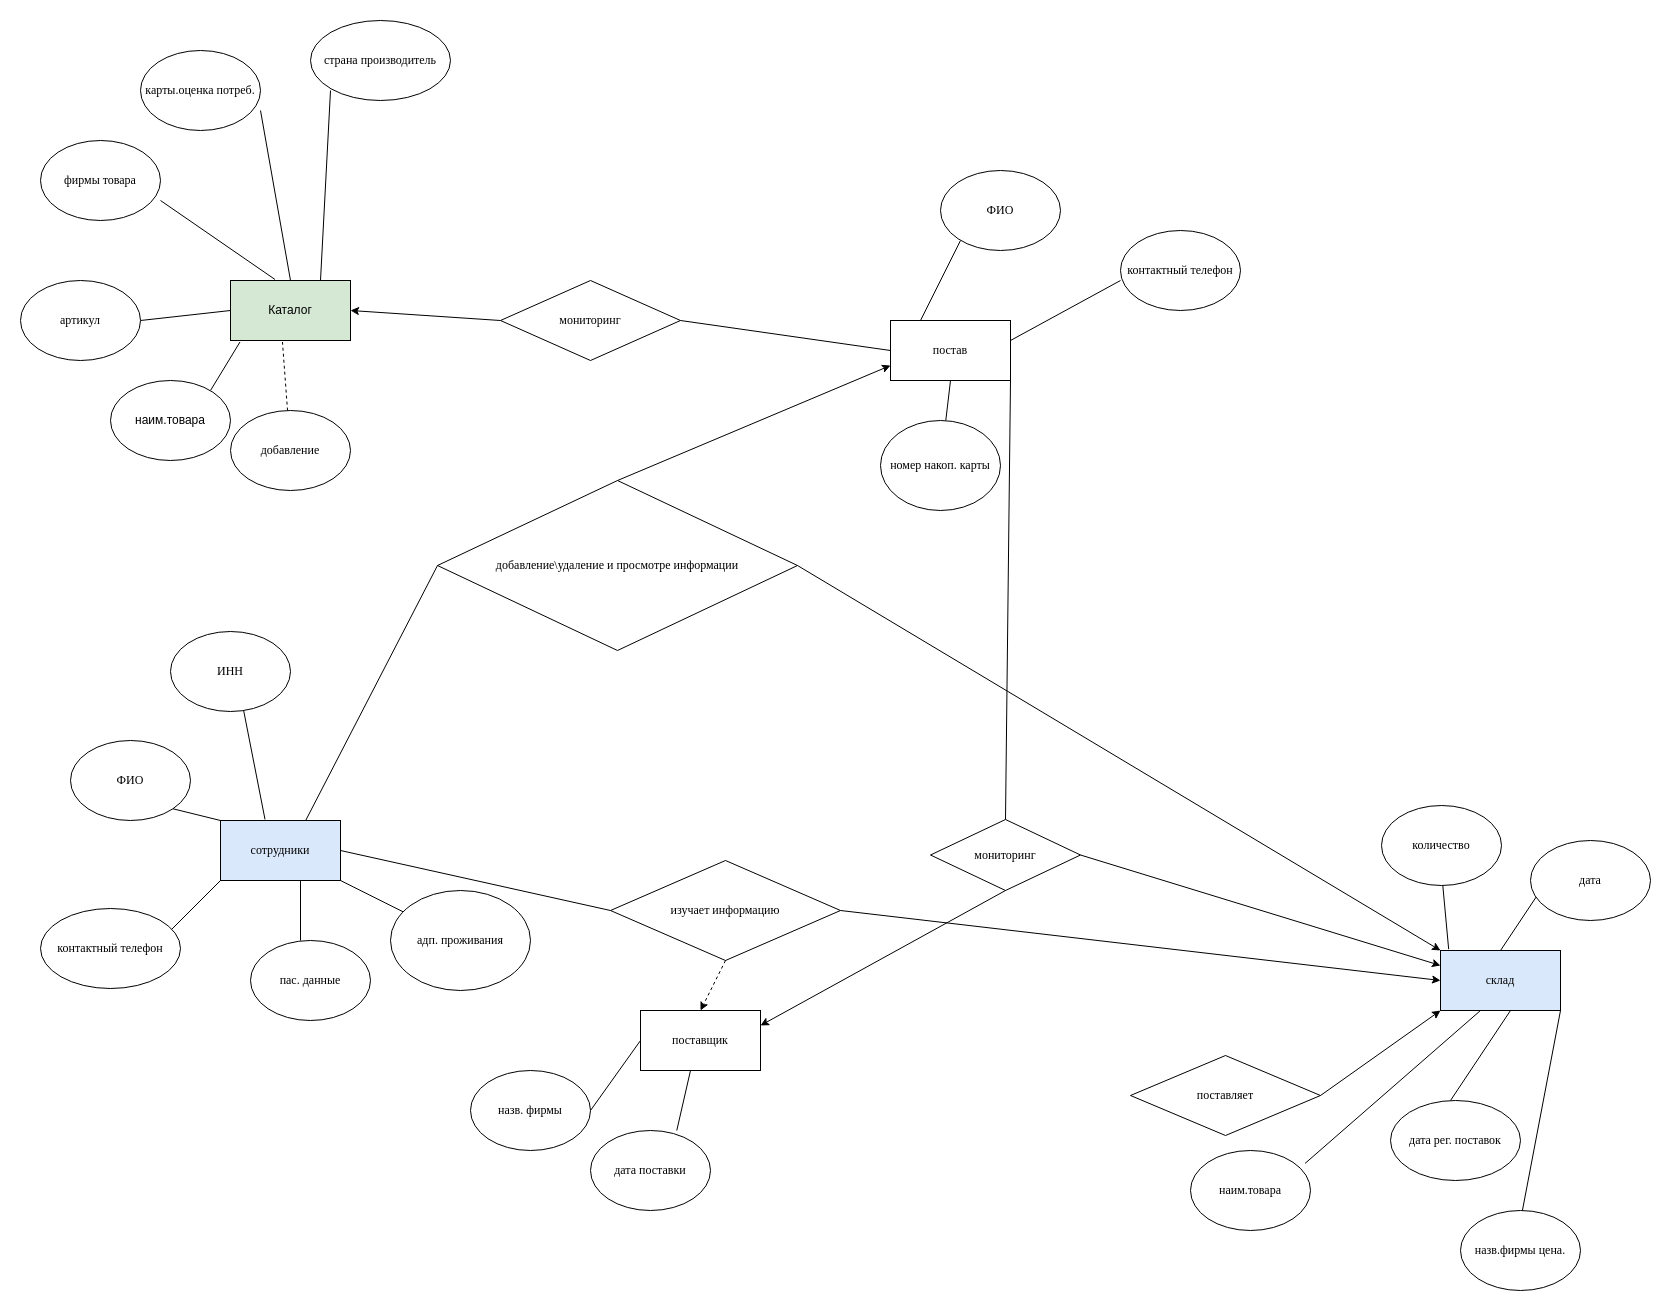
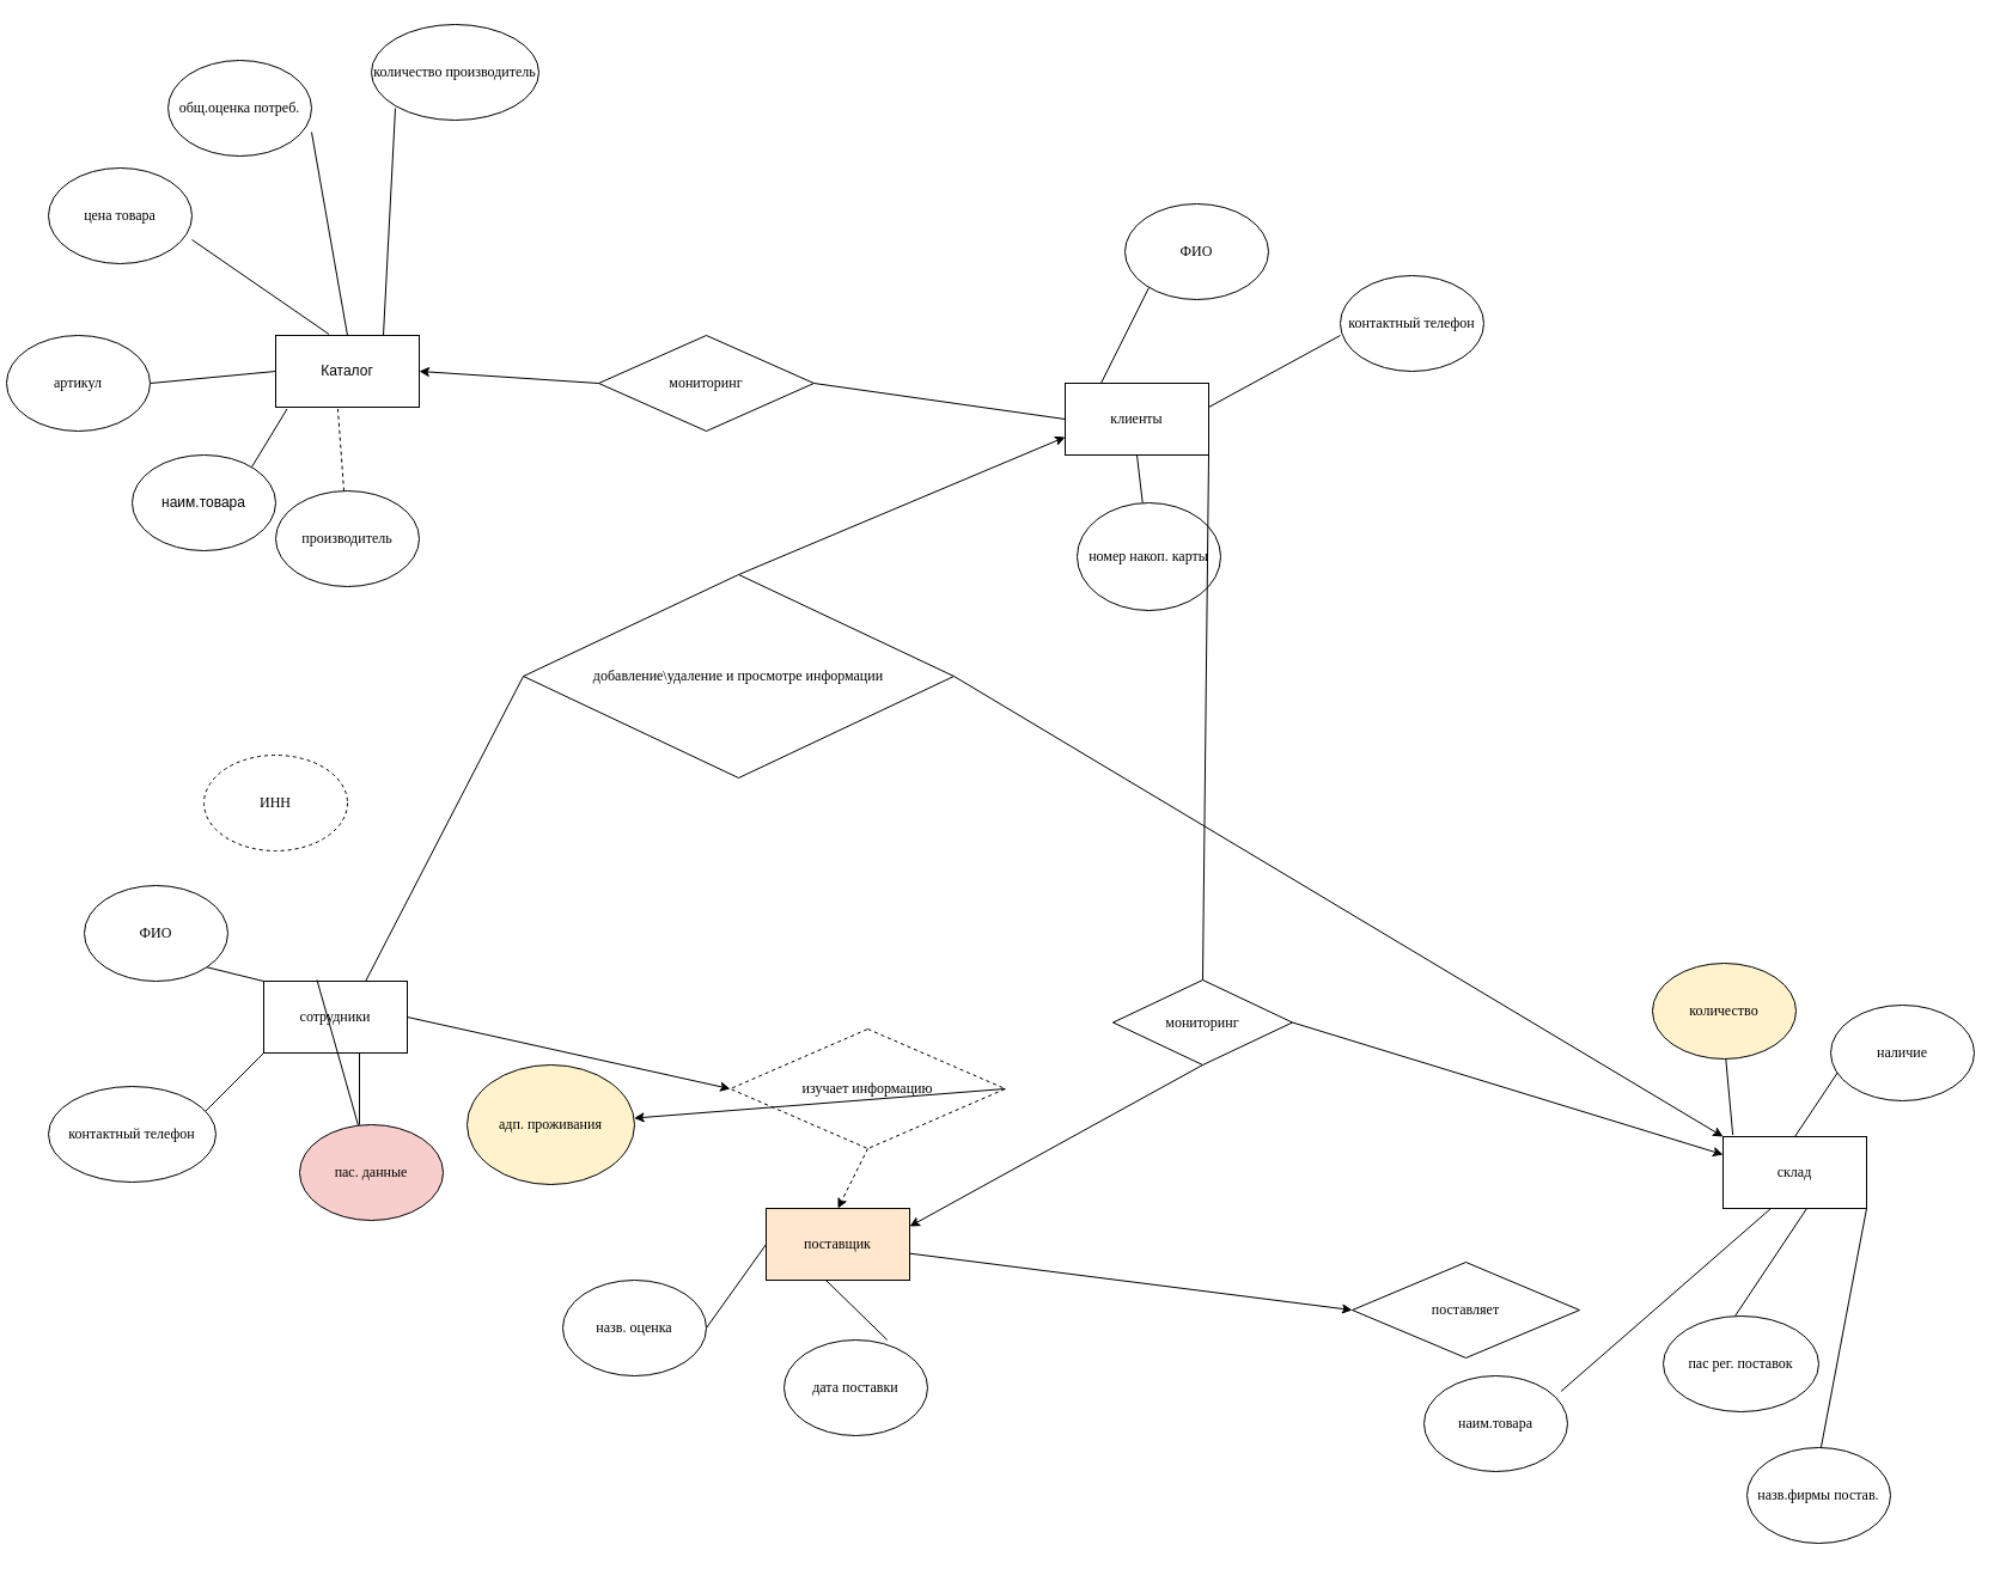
- <mxCell id="12" value="страна производитель" style="ellipse;whiteSpace=wrap;html=1;fontFamily=Times New Roman;" vertex="1" parent="1"><mxGeometry x="310" y="20" width="140" height="80" as="geometry" /></mxCell>
+ <mxCell id="12" value="количество производитель" style="ellipse;whiteSpace=wrap;html=1;fontFamily=Times New Roman;" vertex="1" parent="1"><mxGeometry x="310" y="20" width="140" height="80" as="geometry" /></mxCell>
- <mxCell id="10" value="карты.оценка потреб." style="ellipse;whiteSpace=wrap;html=1;fontFamily=Times New Roman;" vertex="1" parent="1"><mxGeometry x="140" y="50" width="120" height="80" as="geometry" /></mxCell>
+ <mxCell id="10" value="общ.оценка потреб." style="ellipse;whiteSpace=wrap;html=1;fontFamily=Times New Roman;" vertex="1" parent="1"><mxGeometry x="140" y="50" width="120" height="80" as="geometry" /></mxCell>
- <mxCell id="8" value="фирмы товара" style="ellipse;whiteSpace=wrap;html=1;fontFamily=Times New Roman;" vertex="1" parent="1"><mxGeometry x="40" y="140" width="120" height="80" as="geometry" /></mxCell>
+ <mxCell id="8" value="цена товара" style="ellipse;whiteSpace=wrap;html=1;fontFamily=Times New Roman;" vertex="1" parent="1"><mxGeometry x="40" y="140" width="120" height="80" as="geometry" /></mxCell>
- <mxCell id="2" value="Каталог" style="rounded=0;whiteSpace=wrap;html=1;fillColor=#d5e8d4;" vertex="1" parent="1"><mxGeometry x="230" y="280" width="120" height="60" as="geometry" /></mxCell>
+ <mxCell id="2" value="Каталог" style="rounded=0;whiteSpace=wrap;html=1;" vertex="1" parent="1"><mxGeometry x="230" y="280" width="120" height="60" as="geometry" /></mxCell>
- <mxCell id="6" value="артикул" style="ellipse;whiteSpace=wrap;html=1;fontFamily=Times New Roman;" vertex="1" parent="1"><mxGeometry x="20" y="280" width="120" height="80" as="geometry" /></mxCell>
+ <mxCell id="6" value="артикул" style="ellipse;whiteSpace=wrap;html=1;fontFamily=Times New Roman;" vertex="1" parent="1"><mxGeometry x="5" y="280" width="120" height="80" as="geometry" /></mxCell>
- <mxCell id="18" value="постав" style="rounded=0;whiteSpace=wrap;html=1;fontFamily=Times New Roman;" vertex="1" parent="1"><mxGeometry x="890" y="320" width="120" height="60" as="geometry" /></mxCell>
+ <mxCell id="18" value="клиенты" style="rounded=0;whiteSpace=wrap;html=1;fontFamily=Times New Roman;" vertex="1" parent="1"><mxGeometry x="890" y="320" width="120" height="60" as="geometry" /></mxCell>
- <mxCell id="14" value="добавление" style="ellipse;whiteSpace=wrap;html=1;fontFamily=Times New Roman;" vertex="1" parent="1"><mxGeometry x="230" y="410" width="120" height="80" as="geometry" /></mxCell>
+ <mxCell id="14" value="производитель" style="ellipse;whiteSpace=wrap;html=1;fontFamily=Times New Roman;" vertex="1" parent="1"><mxGeometry x="230" y="410" width="120" height="80" as="geometry" /></mxCell>
- <mxCell id="24" value="номер накоп. карты" style="ellipse;whiteSpace=wrap;html=1;fontFamily=Times New Roman;" vertex="1" parent="1"><mxGeometry x="880" y="420" width="120" height="90" as="geometry" /></mxCell>
+ <mxCell id="24" value="номер накоп. карты" style="ellipse;whiteSpace=wrap;html=1;fontFamily=Times New Roman;" vertex="1" parent="1"><mxGeometry x="900" y="420" width="120" height="90" as="geometry" /></mxCell>
- <mxCell id="36" value="ИНН" style="ellipse;whiteSpace=wrap;html=1;fontFamily=Times New Roman;" vertex="1" parent="1"><mxGeometry x="170" y="631" width="120" height="80" as="geometry" /></mxCell>
+ <mxCell id="36" value="ИНН" style="ellipse;whiteSpace=wrap;html=1;fontFamily=Times New Roman;dashed=1;" vertex="1" parent="1"><mxGeometry x="170" y="631" width="120" height="80" as="geometry" /></mxCell>
- <mxCell id="35" value="" style="endArrow=none;html=1;fontFamily=Times New Roman;exitX=0.371;exitY=-0.017;exitDx=0;exitDy=0;exitPerimeter=0;entryX=0.61;entryY=0.991;entryDx=0;entryDy=0;entryPerimeter=0;" edge="1" parent="1" source="28" target="36"><mxGeometry width="50" height="50" relative="1" as="geometry"><mxPoint x="260" y="810" as="sourcePoint" /><mxPoint x="250" y="720" as="targetPoint" /></mxGeometry></mxCell>
+ <mxCell id="35" value="" style="endArrow=none;html=1;fontFamily=Times New Roman;exitX=0.371;exitY=-0.017;exitDx=0;exitDy=0;exitPerimeter=0;" edge="1" parent="1" source="28" target="34"><mxGeometry width="50" height="50" relative="1" as="geometry"><mxPoint x="260" y="810" as="sourcePoint" /><mxPoint x="250" y="720" as="targetPoint" /></mxGeometry></mxCell>
- <mxCell id="56" value="количество" style="ellipse;whiteSpace=wrap;html=1;fontFamily=Times New Roman;" vertex="1" parent="1"><mxGeometry x="1381" y="805" width="120" height="80" as="geometry" /></mxCell>
+ <mxCell id="56" value="количество" style="ellipse;whiteSpace=wrap;html=1;fontFamily=Times New Roman;fillColor=#fff2cc;" vertex="1" parent="1"><mxGeometry x="1381" y="805" width="120" height="80" as="geometry" /></mxCell>
- <mxCell id="28" value="сотрудники" style="rounded=0;whiteSpace=wrap;html=1;fontFamily=Times New Roman;fillColor=#dae8fc;" vertex="1" parent="1"><mxGeometry x="220" y="820" width="120" height="60" as="geometry" /></mxCell>
+ <mxCell id="28" value="сотрудники" style="rounded=0;whiteSpace=wrap;html=1;fontFamily=Times New Roman;" vertex="1" parent="1"><mxGeometry x="220" y="820" width="120" height="60" as="geometry" /></mxCell>
- <mxCell id="64" value="дата" style="ellipse;whiteSpace=wrap;html=1;fontFamily=Times New Roman;" vertex="1" parent="1"><mxGeometry x="1530" y="840" width="120" height="80" as="geometry" /></mxCell>
+ <mxCell id="64" value="наличие" style="ellipse;whiteSpace=wrap;html=1;fontFamily=Times New Roman;" vertex="1" parent="1"><mxGeometry x="1530" y="840" width="120" height="80" as="geometry" /></mxCell>
- <mxCell id="37" value="" style="endArrow=none;html=1;fontFamily=Times New Roman;entryX=1;entryY=1;entryDx=0;entryDy=0;" edge="1" parent="1" source="38" target="28"><mxGeometry width="50" height="50" relative="1" as="geometry"><mxPoint x="420" y="930" as="sourcePoint" /><mxPoint x="390" y="880" as="targetPoint" /></mxGeometry></mxCell>
- <mxCell id="44" value="" style="endArrow=none;html=1;fontFamily=Times New Roman;exitX=1;exitY=0.5;exitDx=0;exitDy=0;entryX=0;entryY=0.5;entryDx=0;entryDy=0;" edge="1" parent="1" source="28" target="43"><mxGeometry width="50" height="50" relative="1" as="geometry"><mxPoint x="350" y="860" as="sourcePoint" /><mxPoint x="400" y="810" as="targetPoint" /></mxGeometry></mxCell>
+ <mxCell id="44" value="" style="endArrow=classic;html=1;fontFamily=Times New Roman;exitX=1;exitY=0.5;exitDx=0;exitDy=0;entryX=0;entryY=0.5;entryDx=0;entryDy=0;" edge="1" parent="1" source="28" target="43"><mxGeometry width="50" height="50" relative="1" as="geometry"><mxPoint x="350" y="860" as="sourcePoint" /><mxPoint x="400" y="810" as="targetPoint" /></mxGeometry></mxCell>
- <mxCell id="43" value="изучает информацию" style="rhombus;whiteSpace=wrap;html=1;fontFamily=Times New Roman;" vertex="1" parent="1"><mxGeometry x="610" y="860" width="230" height="100" as="geometry" /></mxCell>
+ <mxCell id="43" value="изучает информацию" style="rhombus;whiteSpace=wrap;html=1;fontFamily=Times New Roman;dashed=1;" vertex="1" parent="1"><mxGeometry x="610" y="860" width="230" height="100" as="geometry" /></mxCell>
- <mxCell id="38" value="адп. проживания" style="ellipse;whiteSpace=wrap;html=1;fontFamily=Times New Roman;" vertex="1" parent="1"><mxGeometry x="390" y="890" width="140" height="100" as="geometry" /></mxCell>
+ <mxCell id="38" value="адп. проживания" style="ellipse;whiteSpace=wrap;html=1;fontFamily=Times New Roman;fillColor=#fff2cc;" vertex="1" parent="1"><mxGeometry x="390" y="890" width="140" height="100" as="geometry" /></mxCell>
- <mxCell id="52" value="" style="endArrow=classic;html=1;fontFamily=Times New Roman;exitX=1;exitY=0.5;exitDx=0;exitDy=0;entryX=0;entryY=0.5;entryDx=0;entryDy=0;" edge="1" parent="1" source="43" target="53"><mxGeometry width="50" height="50" relative="1" as="geometry"><mxPoint x="840" y="950" as="sourcePoint" /><mxPoint x="1290" y="950" as="targetPoint" /></mxGeometry></mxCell>
+ <mxCell id="52" value="" style="endArrow=classic;html=1;fontFamily=Times New Roman;exitX=1;exitY=0.5;exitDx=0;exitDy=0;" edge="1" parent="1" source="43" target="38"><mxGeometry width="50" height="50" relative="1" as="geometry"><mxPoint x="840" y="950" as="sourcePoint" /><mxPoint x="1290" y="950" as="targetPoint" /></mxGeometry></mxCell>
- <mxCell id="34" value="пас. данные" style="ellipse;whiteSpace=wrap;html=1;fontFamily=Times New Roman;" vertex="1" parent="1"><mxGeometry x="250" y="940" width="120" height="80" as="geometry" /></mxCell>
+ <mxCell id="34" value="пас. данные" style="ellipse;whiteSpace=wrap;html=1;fontFamily=Times New Roman;fillColor=#f8cecc;" vertex="1" parent="1"><mxGeometry x="250" y="940" width="120" height="80" as="geometry" /></mxCell>
- <mxCell id="53" value="склад" style="rounded=0;whiteSpace=wrap;html=1;fontFamily=Times New Roman;fillColor=#dae8fc;" vertex="1" parent="1"><mxGeometry x="1440" y="950" width="120" height="60" as="geometry" /></mxCell>
+ <mxCell id="53" value="склад" style="rounded=0;whiteSpace=wrap;html=1;fontFamily=Times New Roman;" vertex="1" parent="1"><mxGeometry x="1440" y="950" width="120" height="60" as="geometry" /></mxCell>
- <mxCell id="42" value="поставщик" style="rounded=0;whiteSpace=wrap;html=1;fontFamily=Times New Roman;" vertex="1" parent="1"><mxGeometry x="640" y="1010" width="120" height="60" as="geometry" /></mxCell>
+ <mxCell id="42" value="поставщик" style="rounded=0;whiteSpace=wrap;html=1;fontFamily=Times New Roman;fillColor=#ffe6cc;" vertex="1" parent="1"><mxGeometry x="640" y="1010" width="120" height="60" as="geometry" /></mxCell>
- <mxCell id="54" value="" style="endArrow=classic;html=1;fontFamily=Times New Roman;entryX=0;entryY=1;entryDx=0;entryDy=0;exitX=1;exitY=0.5;exitDx=0;exitDy=0;" edge="1" parent="1" source="50" target="53"><mxGeometry width="50" height="50" relative="1" as="geometry"><mxPoint x="1340" y="1110" as="sourcePoint" /><mxPoint x="1390" y="1060" as="targetPoint" /></mxGeometry></mxCell>
+ <mxCell id="51" value="" style="endArrow=classic;html=1;fontFamily=Times New Roman;entryX=0;entryY=0.5;entryDx=0;entryDy=0;" edge="1" parent="1" source="42" target="50"><mxGeometry width="50" height="50" relative="1" as="geometry"><mxPoint x="810" y="1160" as="sourcePoint" /><mxPoint x="880.711" y="1110" as="targetPoint" /></mxGeometry></mxCell>
- <mxCell id="49" value=" назв. фирмы" style="ellipse;whiteSpace=wrap;html=1;fontFamily=Times New Roman;" vertex="1" parent="1"><mxGeometry x="470" y="1070" width="120" height="80" as="geometry" /></mxCell>
+ <mxCell id="49" value=" назв. оценка" style="ellipse;whiteSpace=wrap;html=1;fontFamily=Times New Roman;" vertex="1" parent="1"><mxGeometry x="470" y="1070" width="120" height="80" as="geometry" /></mxCell>
- <mxCell id="60" value="дата рег. поставок" style="ellipse;whiteSpace=wrap;html=1;fontFamily=Times New Roman;" vertex="1" parent="1"><mxGeometry x="1390" y="1100" width="130" height="80" as="geometry" /></mxCell>
+ <mxCell id="60" value="пас рег. поставок" style="ellipse;whiteSpace=wrap;html=1;fontFamily=Times New Roman;" vertex="1" parent="1"><mxGeometry x="1390" y="1100" width="130" height="80" as="geometry" /></mxCell>
- <mxCell id="47" value="дата поставки" style="ellipse;whiteSpace=wrap;html=1;fontFamily=Times New Roman;" vertex="1" parent="1"><mxGeometry x="590" y="1130" width="120" height="80" as="geometry" /></mxCell>
+ <mxCell id="47" value="дата поставки" style="ellipse;whiteSpace=wrap;html=1;fontFamily=Times New Roman;" vertex="1" parent="1"><mxGeometry x="655" y="1120" width="120" height="80" as="geometry" /></mxCell>
- <mxCell id="62" value="назв.фирмы цена." style="ellipse;whiteSpace=wrap;html=1;fontFamily=Times New Roman;" vertex="1" parent="1"><mxGeometry x="1460" y="1210" width="120" height="80" as="geometry" /></mxCell>
+ <mxCell id="62" value="назв.фирмы постав." style="ellipse;whiteSpace=wrap;html=1;fontFamily=Times New Roman;" vertex="1" parent="1"><mxGeometry x="1460" y="1210" width="120" height="80" as="geometry" /></mxCell>
